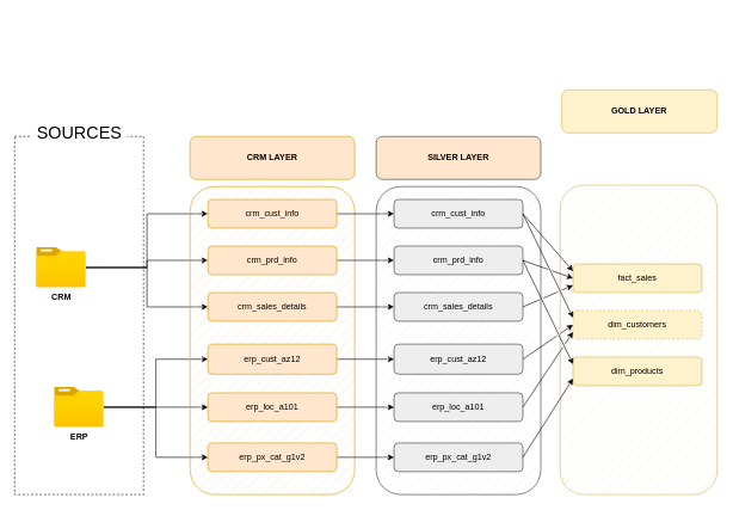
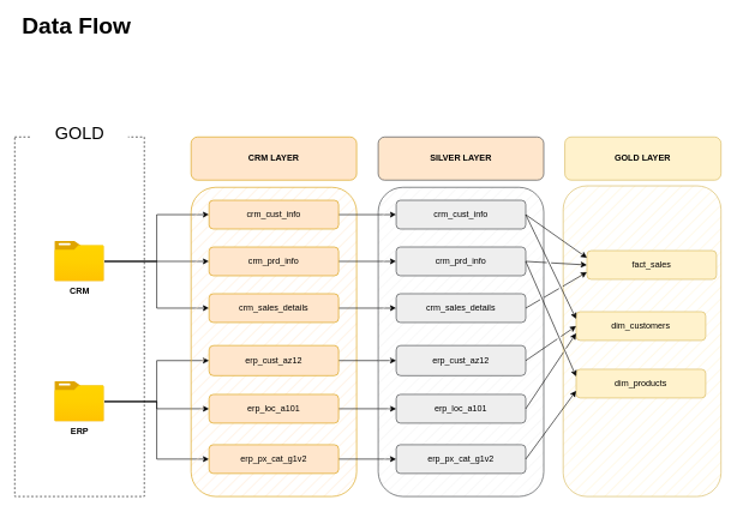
+ <mxCell id="47" value="&lt;font style=&quot;font-size: 32px;&quot;&gt;&lt;b&gt;Data Flow&lt;/b&gt;&lt;/font&gt;" style="text;html=1;align=center;verticalAlign=middle;whiteSpace=wrap;rounded=0;" vertex="1" parent="1"><mxGeometry x="20" y="20" width="172" height="30" as="geometry" /></mxCell>
- <mxCell id="34" value="&lt;b&gt;GOLD LAYER&lt;/b&gt;" style="rounded=1;whiteSpace=wrap;html=1;fillColor=#fff2cc;strokeColor=#d6b656;" vertex="1" parent="1"><mxGeometry x="784.3" y="125" width="217" height="60" as="geometry" /></mxCell>
+ <mxCell id="34" value="&lt;b&gt;GOLD LAYER&lt;/b&gt;" style="rounded=1;whiteSpace=wrap;html=1;fillColor=#fff2cc;strokeColor=#d6b656;" vertex="1" parent="1"><mxGeometry x="784.3" y="190" width="217" height="60" as="geometry" /></mxCell>
- <mxCell id="4" value="&lt;font style=&quot;font-size: 24px;&quot;&gt;SOURCES&lt;/font&gt;" style="text;html=1;align=center;verticalAlign=middle;whiteSpace=wrap;rounded=0;dashed=1;strokeColor=none;fillColor=default;" parent="1" vertex="1"><mxGeometry x="42.5" y="170" width="135" height="30" as="geometry" /></mxCell>
+ <mxCell id="4" value="&lt;font style=&quot;font-size: 24px;&quot;&gt;GOLD&lt;/font&gt;" style="text;html=1;align=center;verticalAlign=middle;whiteSpace=wrap;rounded=0;dashed=1;strokeColor=none;fillColor=default;" parent="1" vertex="1"><mxGeometry x="42.5" y="170" width="135" height="30" as="geometry" /></mxCell>
- <mxCell id="8" value="&lt;b&gt;CRM&lt;/b&gt;" style="image;aspect=fixed;html=1;points=[];align=center;fontSize=12;image=img/lib/azure2/general/Folder_Blank.svg;" parent="1" vertex="1"><mxGeometry x="50.5" y="345" width="69" height="56.0" as="geometry" /></mxCell>
+ <mxCell id="8" value="&lt;b&gt;CRM&lt;/b&gt;" style="image;aspect=fixed;html=1;points=[];align=center;fontSize=12;image=img/lib/azure2/general/Folder_Blank.svg;" parent="1" vertex="1"><mxGeometry x="75.5" y="335" width="69" height="56.0" as="geometry" /></mxCell>
- <mxCell id="36" value="fact_sales" style="rounded=1;whiteSpace=wrap;html=1;fillColor=#fff2cc;strokeColor=#d6b656;" vertex="1" parent="1"><mxGeometry x="800" y="368" width="180" height="40" as="geometry" /></mxCell>
+ <mxCell id="36" value="fact_sales" style="rounded=1;whiteSpace=wrap;html=1;fillColor=#fff2cc;strokeColor=#d6b656;" vertex="1" parent="1"><mxGeometry x="815" y="348" width="180" height="40" as="geometry" /></mxCell>
- <mxCell id="37" value="dim_customers" style="rounded=1;whiteSpace=wrap;html=1;fillColor=#fff2cc;strokeColor=#d6b656;dashed=1;" vertex="1" parent="1"><mxGeometry x="800" y="433" width="180" height="40" as="geometry" /></mxCell>
+ <mxCell id="37" value="dim_customers" style="rounded=1;whiteSpace=wrap;html=1;fillColor=#fff2cc;strokeColor=#d6b656;" vertex="1" parent="1"><mxGeometry x="800" y="433" width="180" height="40" as="geometry" /></mxCell>
- <mxCell id="38" value="dim_products" style="rounded=1;whiteSpace=wrap;html=1;fillColor=#fff2cc;strokeColor=#d6b656;" vertex="1" parent="1"><mxGeometry x="800" y="498" width="180" height="40" as="geometry" /></mxCell>
+ <mxCell id="38" value="dim_products" style="rounded=1;whiteSpace=wrap;html=1;fillColor=#fff2cc;strokeColor=#d6b656;" vertex="1" parent="1"><mxGeometry x="800" y="513" width="180" height="40" as="geometry" /></mxCell>
- <mxCell id="12" value="&lt;b&gt;ERP&lt;/b&gt;" style="image;aspect=fixed;html=1;points=[];align=center;fontSize=12;image=img/lib/azure2/general/Folder_Blank.svg;" parent="1" vertex="1"><mxGeometry x="75.5" y="540" width="69" height="56.0" as="geometry" /></mxCell>
+ <mxCell id="12" value="&lt;b&gt;ERP&lt;/b&gt;" style="image;aspect=fixed;html=1;points=[];align=center;fontSize=12;image=img/lib/azure2/general/Folder_Blank.svg;" parent="1" vertex="1"><mxGeometry x="75.5" y="530" width="69" height="56.0" as="geometry" /></mxCell>
